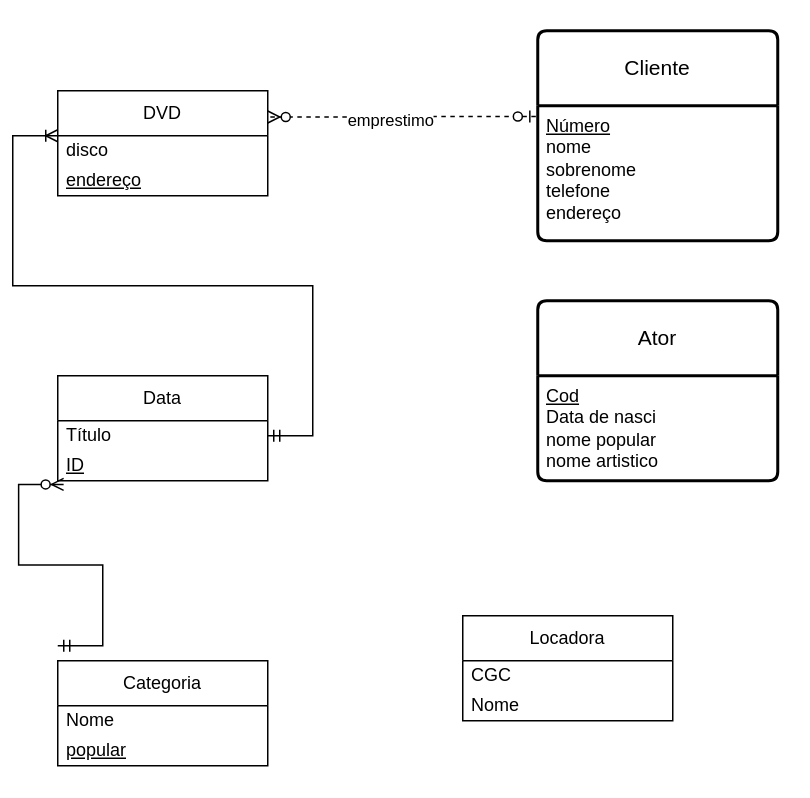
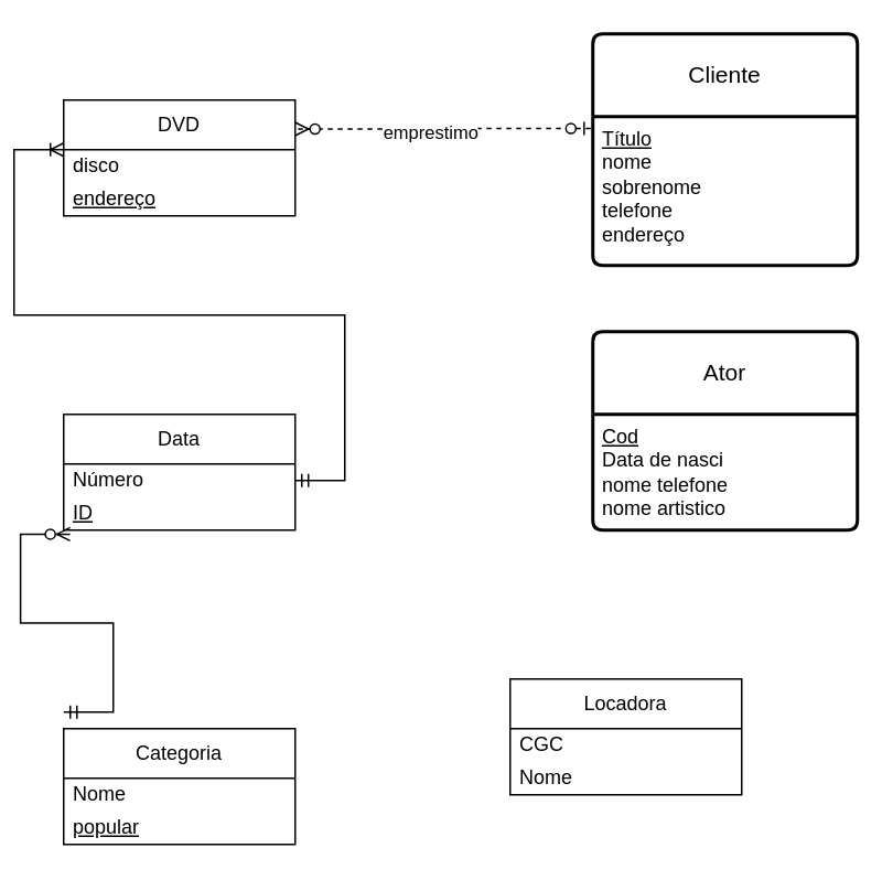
- <mxCell id="14" value="&lt;u&gt;Número&lt;/u&gt;&lt;br&gt;nome&lt;br&gt;sobrenome&lt;br&gt;telefone&lt;br&gt;endereço" style="align=left;strokeColor=none;fillColor=none;spacingLeft=4;fontSize=12;verticalAlign=top;resizable=0;rotatable=0;part=1;html=1;" vertex="1" parent="13"><mxGeometry y="50" width="160" height="90" as="geometry" /></mxCell>
+ <mxCell id="14" value="&lt;u&gt;Título&lt;/u&gt;&lt;br&gt;nome&lt;br&gt;sobrenome&lt;br&gt;telefone&lt;br&gt;endereço" style="align=left;strokeColor=none;fillColor=none;spacingLeft=4;fontSize=12;verticalAlign=top;resizable=0;rotatable=0;part=1;html=1;" vertex="1" parent="13"><mxGeometry y="50" width="160" height="90" as="geometry" /></mxCell>
- <mxCell id="18" value="&lt;u&gt;Cod&lt;/u&gt;&lt;br&gt;Data de nasci&lt;br&gt;nome popular&lt;br&gt;nome artistico" style="align=left;strokeColor=none;fillColor=none;spacingLeft=4;fontSize=12;verticalAlign=top;resizable=0;rotatable=0;part=1;html=1;" vertex="1" parent="17"><mxGeometry y="50" width="160" height="70" as="geometry" /></mxCell>
+ <mxCell id="18" value="&lt;u&gt;Cod&lt;/u&gt;&lt;br&gt;Data de nasci&lt;br&gt;nome telefone&lt;br&gt;nome artistico" style="align=left;strokeColor=none;fillColor=none;spacingLeft=4;fontSize=12;verticalAlign=top;resizable=0;rotatable=0;part=1;html=1;" vertex="1" parent="17"><mxGeometry y="50" width="160" height="70" as="geometry" /></mxCell>
- <mxCell id="7" value="&lt;font style=&quot;vertical-align: inherit;&quot;&gt;&lt;font style=&quot;vertical-align: inherit;&quot;&gt;&lt;font style=&quot;vertical-align: inherit;&quot;&gt;&lt;font style=&quot;vertical-align: inherit;&quot;&gt;Título&lt;/font&gt;&lt;/font&gt;&lt;/font&gt;&lt;/font&gt;" style="text;strokeColor=none;fillColor=none;align=left;verticalAlign=middle;spacingLeft=4;spacingRight=4;overflow=hidden;points=[[0,0.5],[1,0.5]];portConstraint=eastwest;rotatable=0;whiteSpace=wrap;html=1;" vertex="1" parent="6"><mxGeometry y="30" width="140" height="20" as="geometry" /></mxCell>
+ <mxCell id="7" value="&lt;font style=&quot;vertical-align: inherit;&quot;&gt;&lt;font style=&quot;vertical-align: inherit;&quot;&gt;&lt;font style=&quot;vertical-align: inherit;&quot;&gt;&lt;font style=&quot;vertical-align: inherit;&quot;&gt;Número&lt;/font&gt;&lt;/font&gt;&lt;/font&gt;&lt;/font&gt;" style="text;strokeColor=none;fillColor=none;align=left;verticalAlign=middle;spacingLeft=4;spacingRight=4;overflow=hidden;points=[[0,0.5],[1,0.5]];portConstraint=eastwest;rotatable=0;whiteSpace=wrap;html=1;" vertex="1" parent="6"><mxGeometry y="30" width="140" height="20" as="geometry" /></mxCell>
